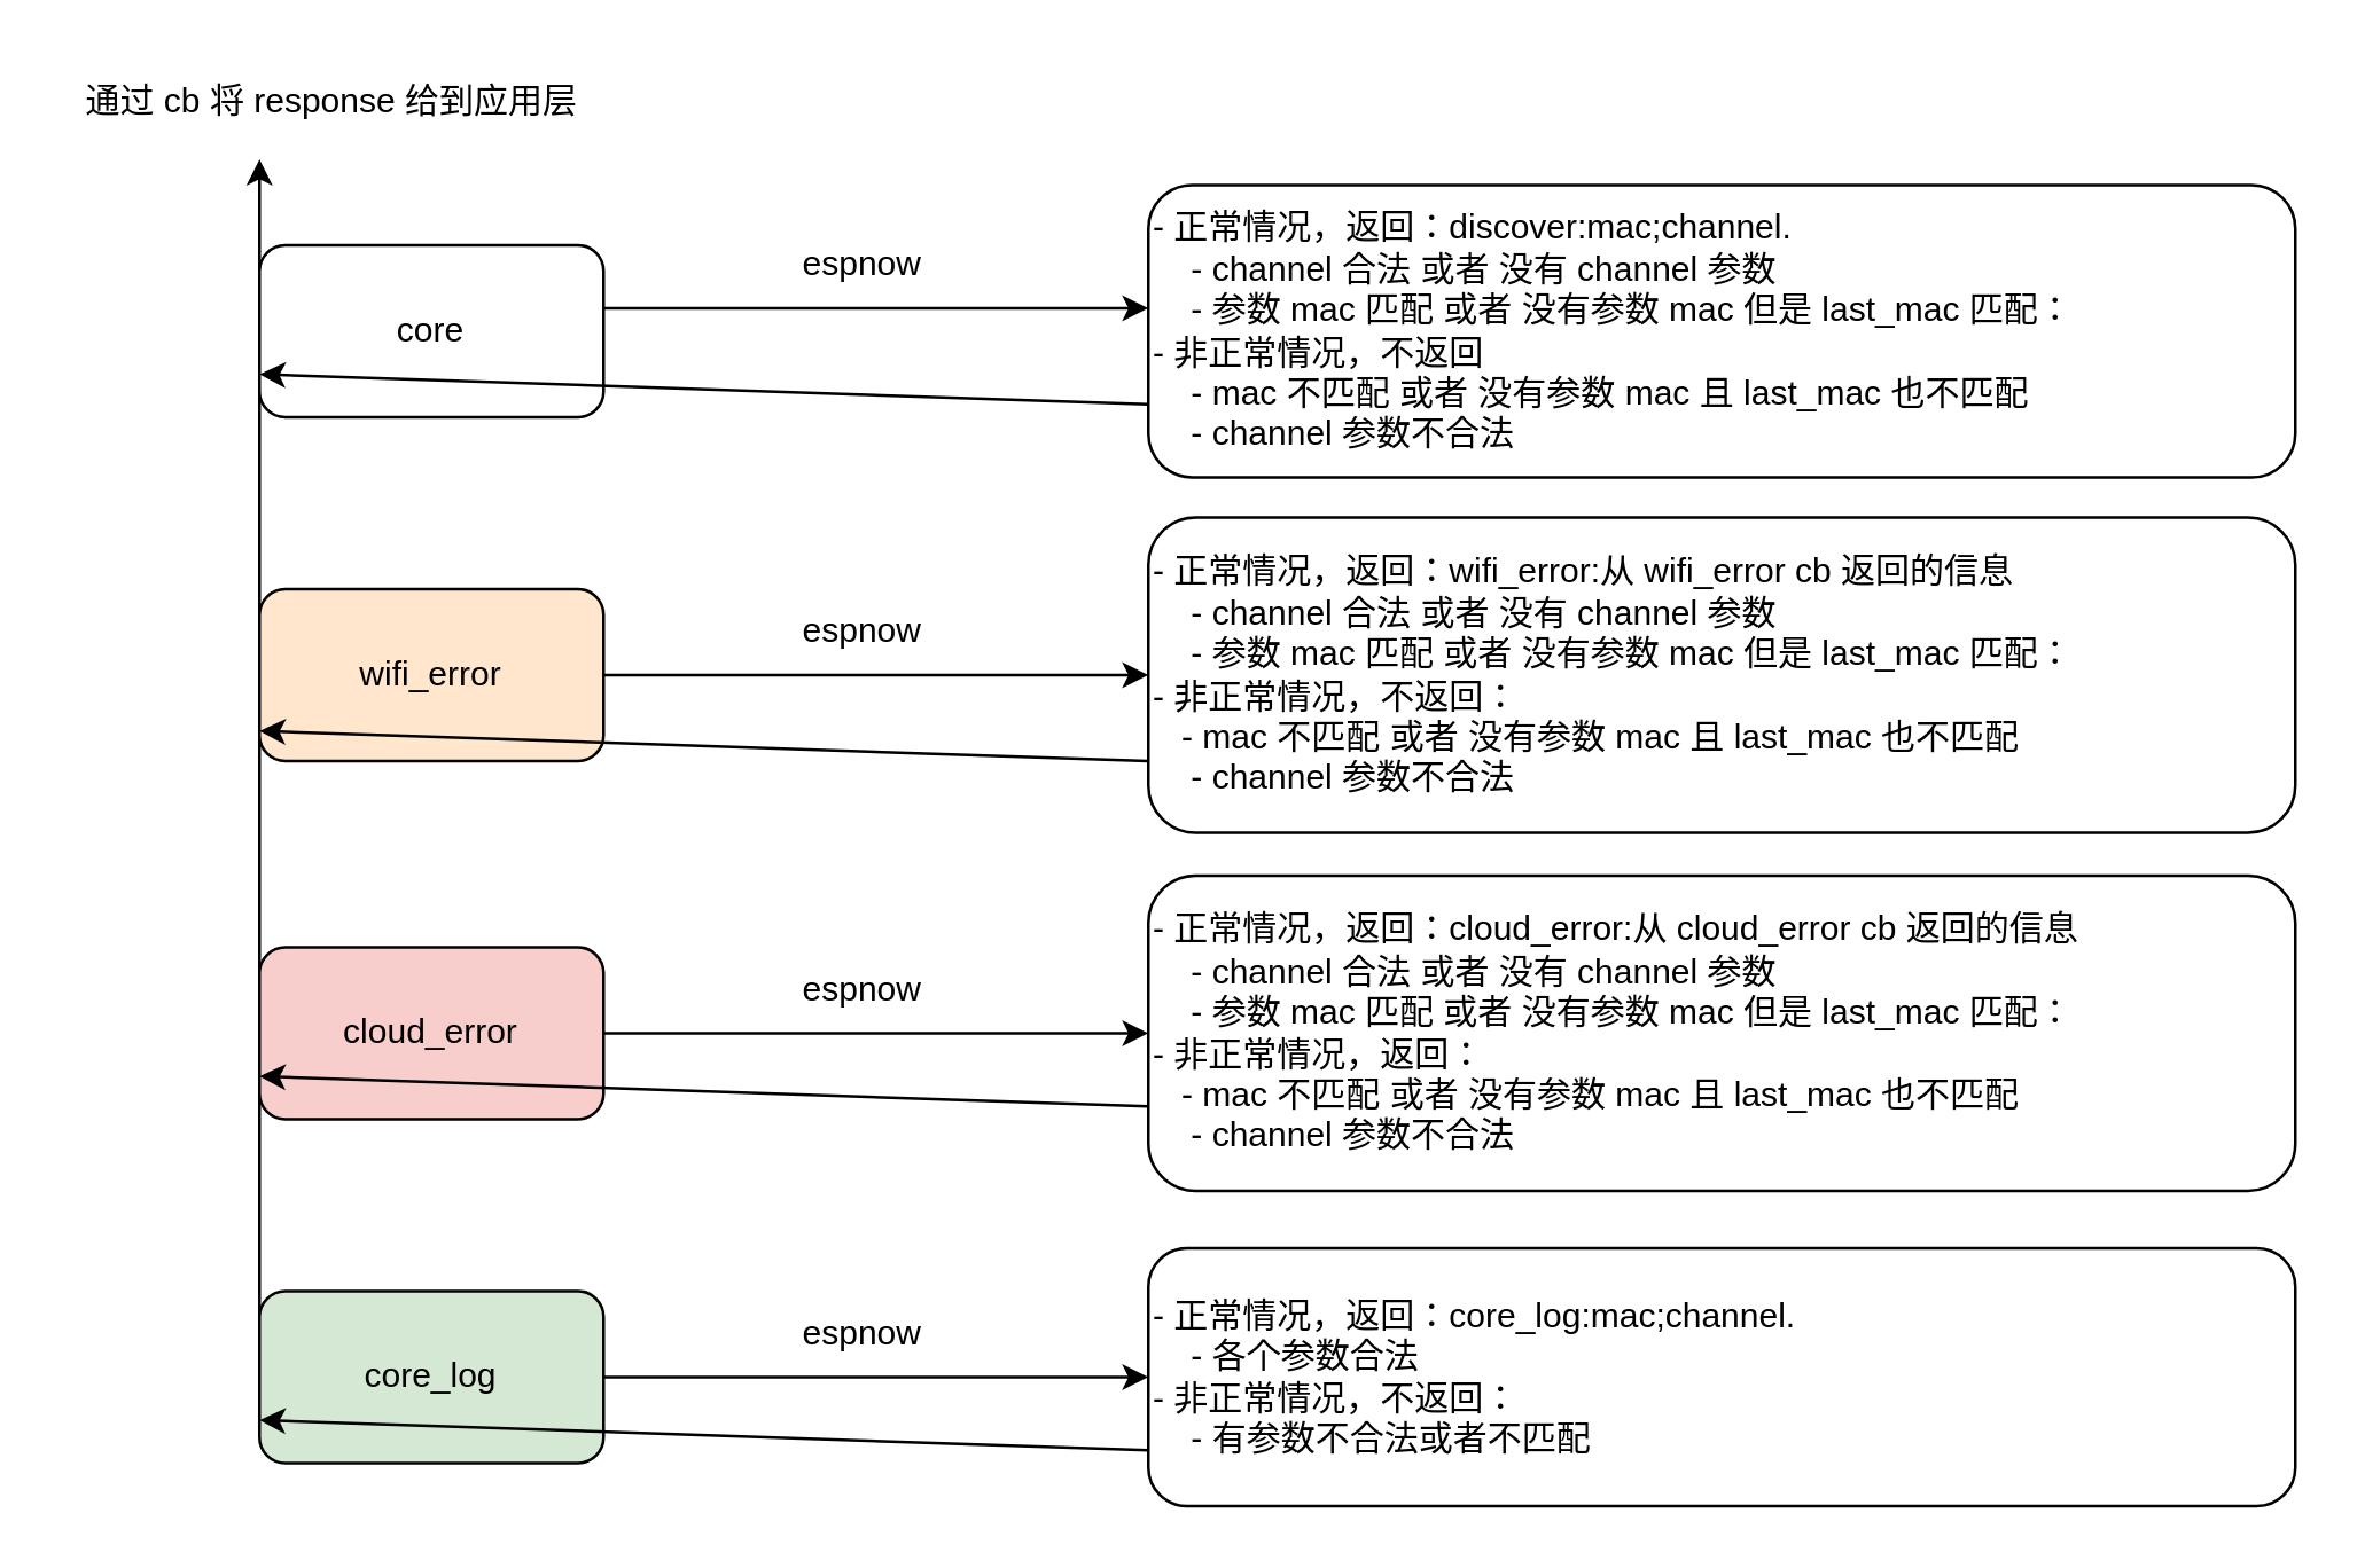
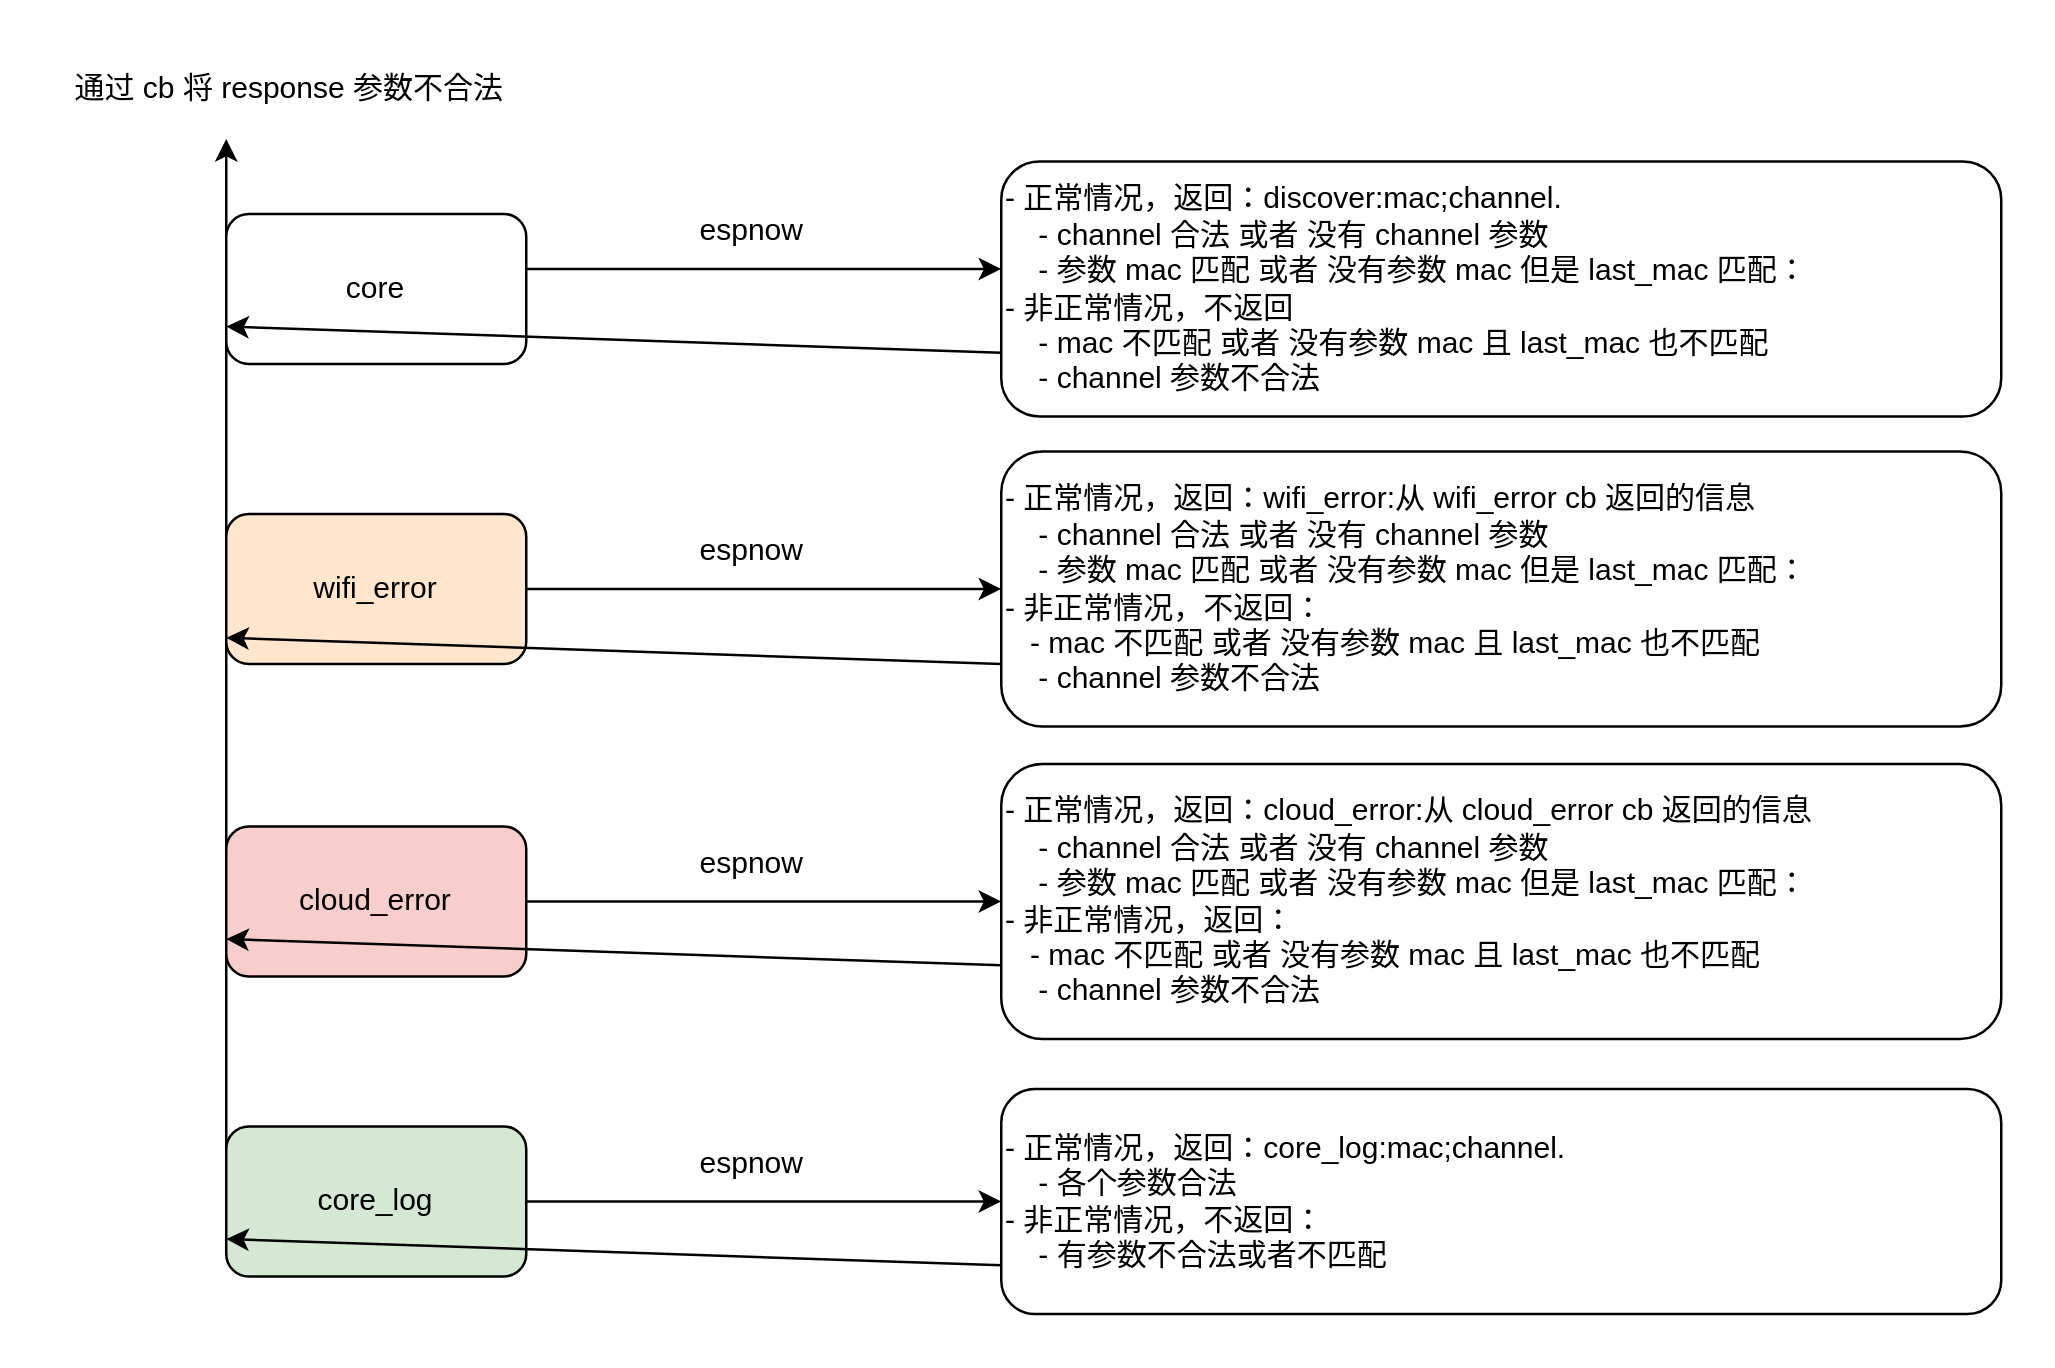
- <mxCell id="12" value="通过 cb 将 response 给到应用层" style="text;html=1;align=center;verticalAlign=middle;resizable=0;points=[];autosize=1;strokeColor=none;fillColor=none;" parent="1" vertex="1"><mxGeometry x="20" y="20" width="190" height="30" as="geometry" /></mxCell>
+ <mxCell id="12" value="通过 cb 将 response 参数不合法" style="text;html=1;align=center;verticalAlign=middle;resizable=0;points=[];autosize=1;strokeColor=none;fillColor=none;" parent="1" vertex="1"><mxGeometry x="20" y="20" width="190" height="30" as="geometry" /></mxCell>
